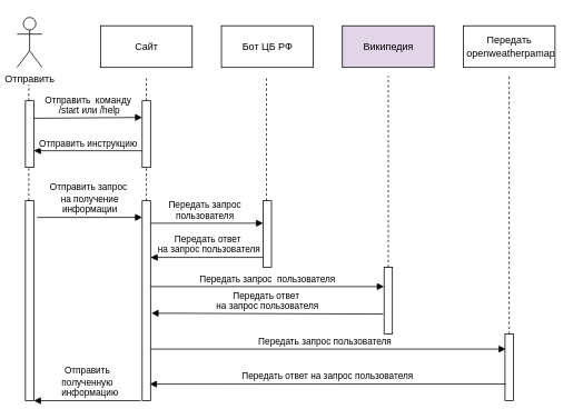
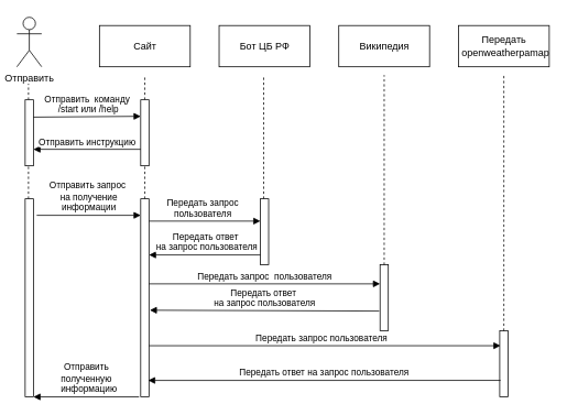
- <mxCell id="13" value="Википедия" style="html=1;fillColor=#e1d5e7;" vertex="1" parent="1"><mxGeometry x="410" y="30" width="110" height="50" as="geometry" /></mxCell>
+ <mxCell id="13" value="Википедия" style="html=1;" vertex="1" parent="1"><mxGeometry x="410" y="30" width="110" height="50" as="geometry" /></mxCell>
